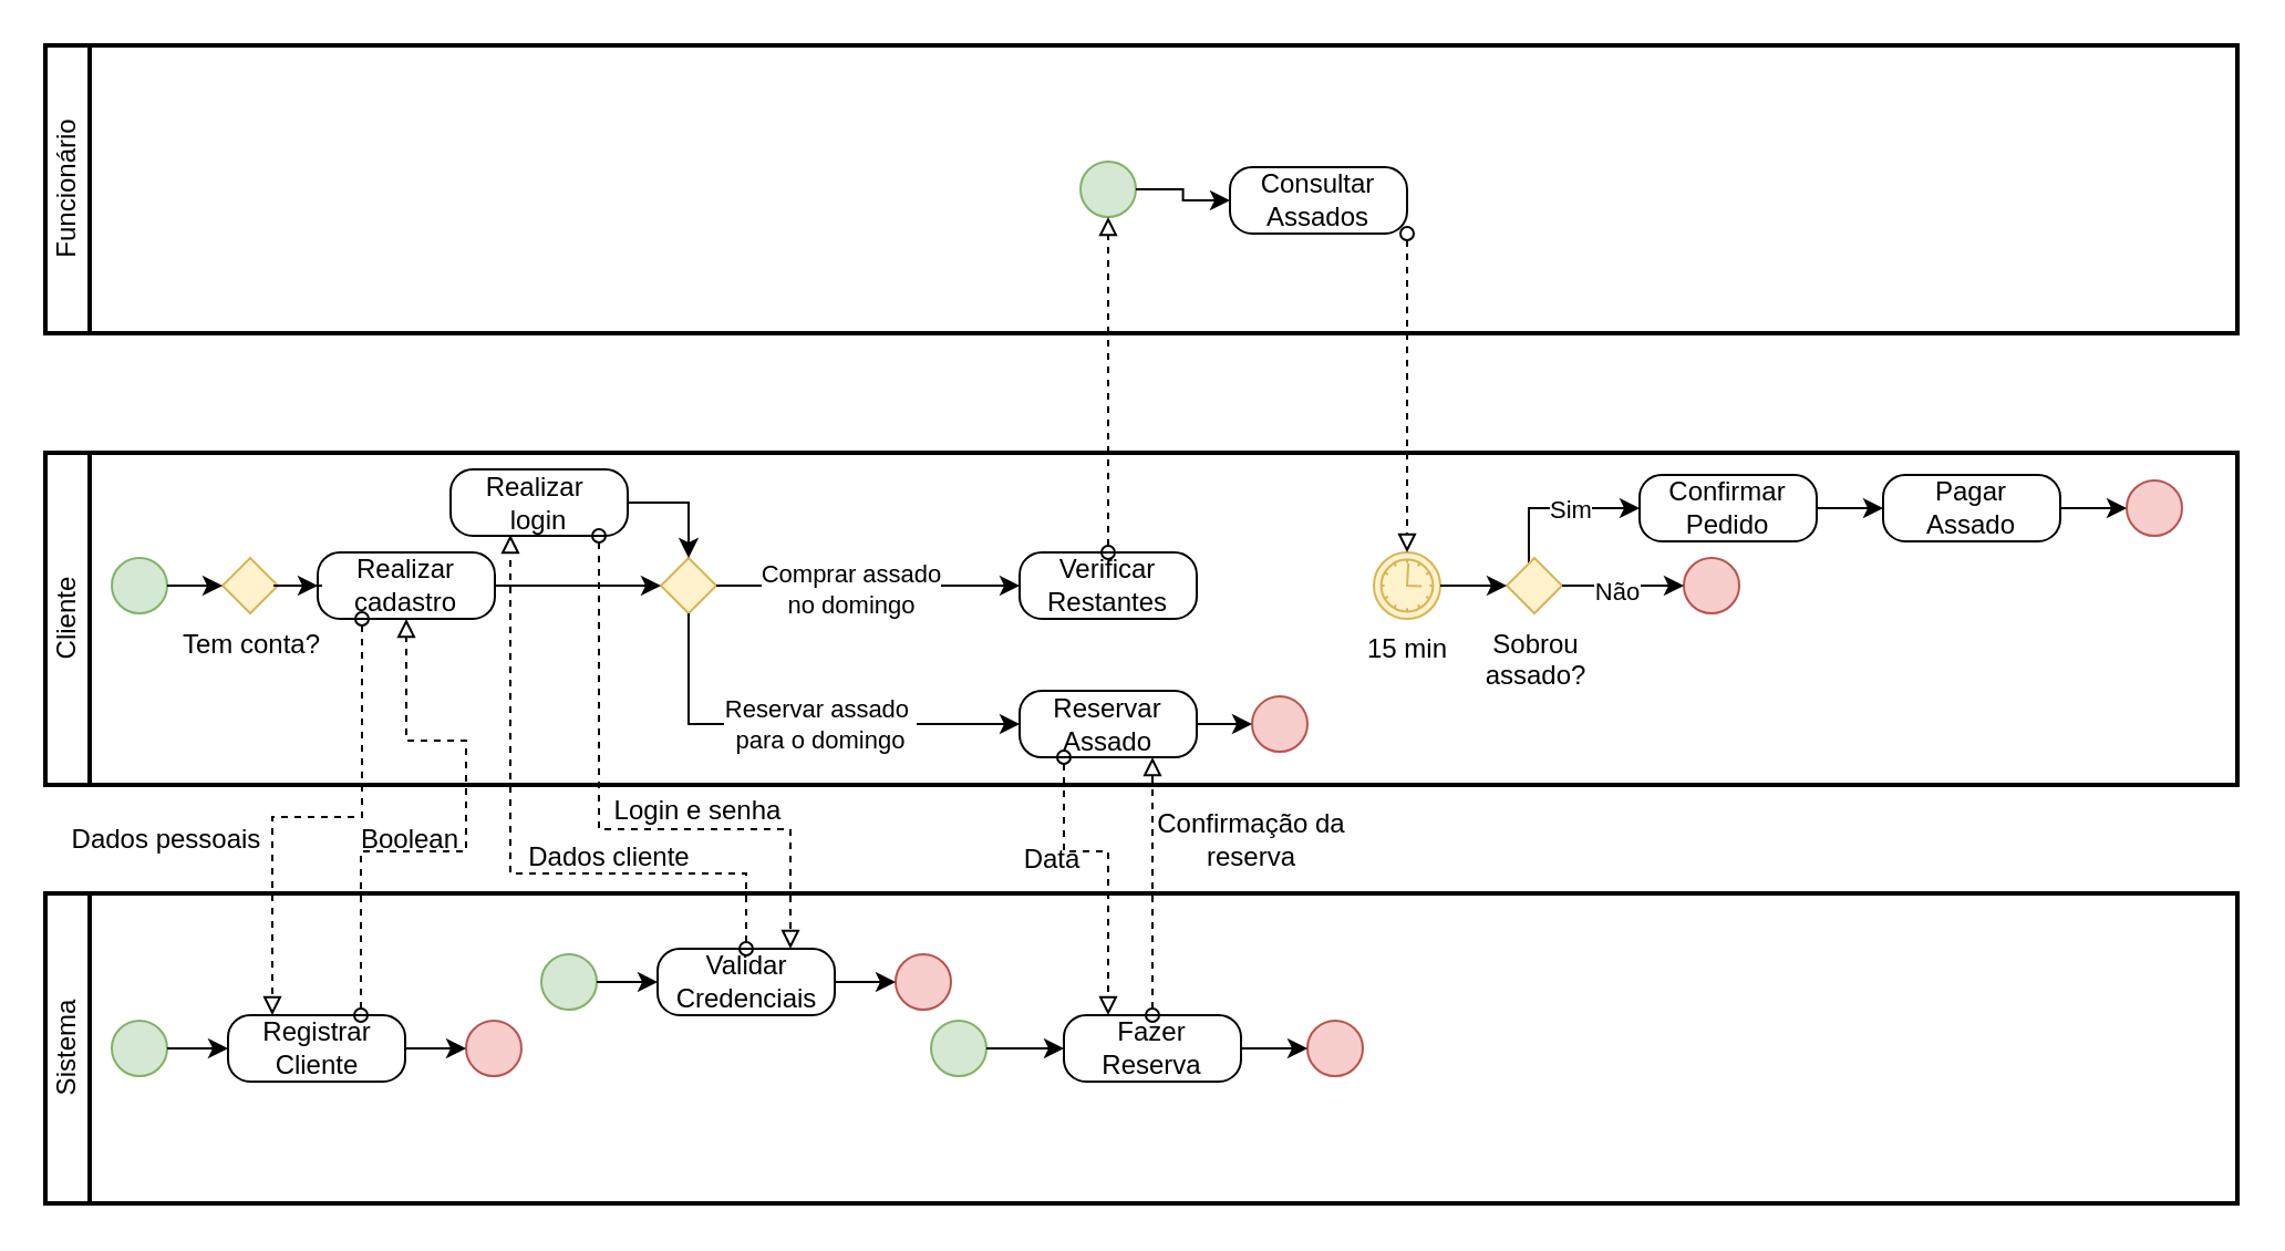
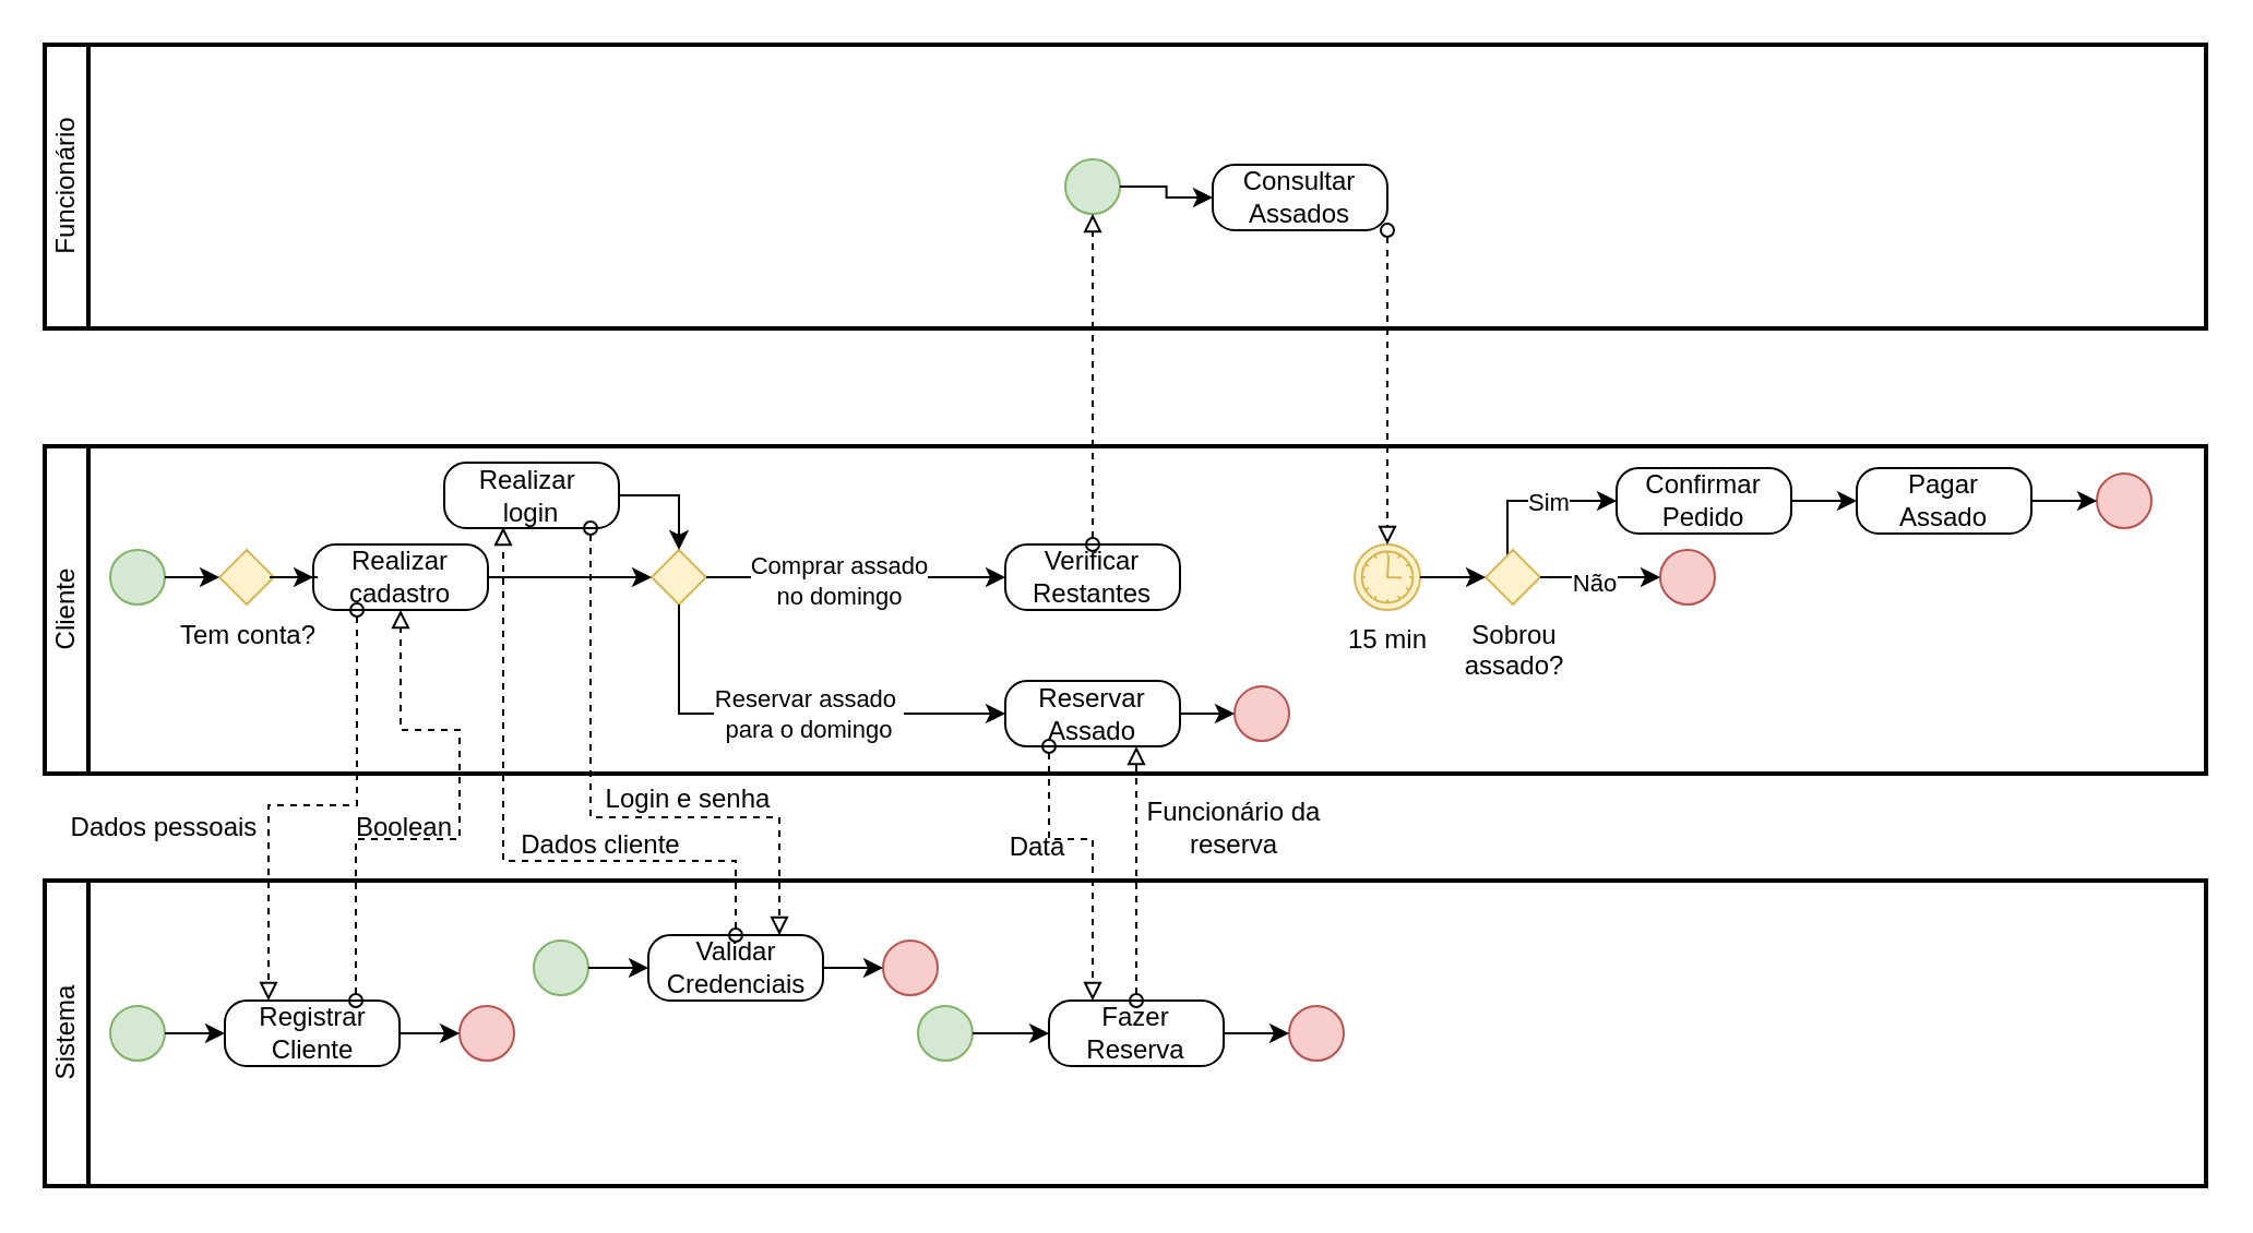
- <mxCell id="66" value="Confirmação da reserva" style="text;html=1;align=center;verticalAlign=middle;whiteSpace=wrap;rounded=0;" vertex="1" parent="1"><mxGeometry x="510" y="364" width="110" height="30" as="geometry" /></mxCell>
+ <mxCell id="66" value="Funcionário da reserva" style="text;html=1;align=center;verticalAlign=middle;whiteSpace=wrap;rounded=0;" vertex="1" parent="1"><mxGeometry x="510" y="364" width="110" height="30" as="geometry" /></mxCell>
